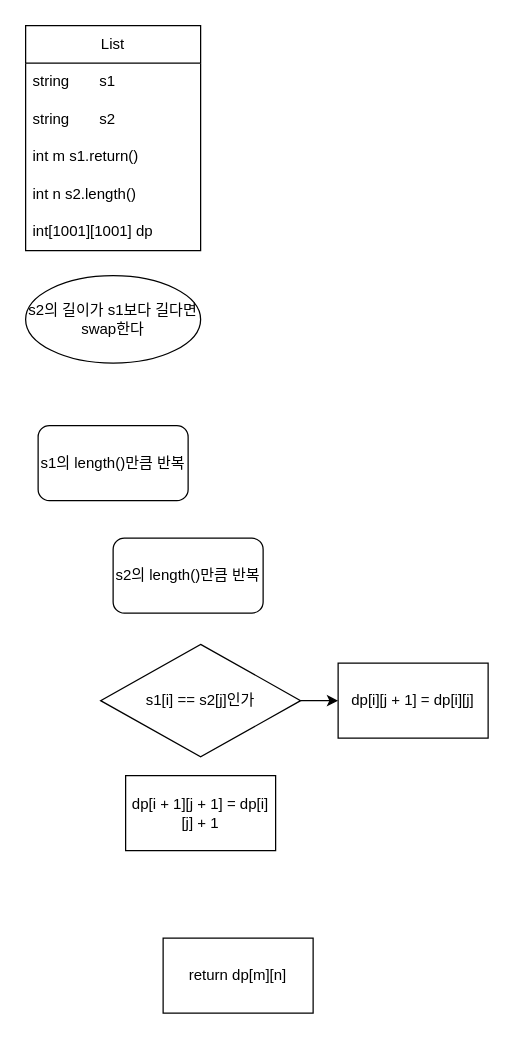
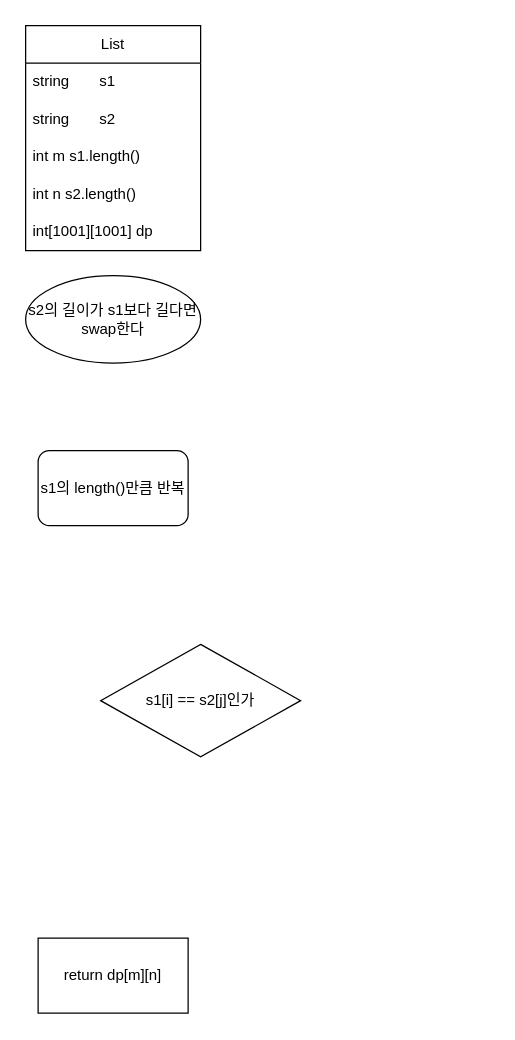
- <mxCell id="6" value="int m s1.return()&lt;span style=&quot;white-space: pre;&quot;&gt;&#09;&lt;/span&gt;" style="text;strokeColor=none;fillColor=none;align=left;verticalAlign=middle;spacingLeft=4;spacingRight=4;overflow=hidden;points=[[0,0.5],[1,0.5]];portConstraint=eastwest;rotatable=0;whiteSpace=wrap;html=1;" vertex="1" parent="3"><mxGeometry y="90" width="140" height="30" as="geometry" /></mxCell>
+ <mxCell id="6" value="int m s1.length()&lt;span style=&quot;white-space: pre;&quot;&gt;&#09;&lt;/span&gt;" style="text;strokeColor=none;fillColor=none;align=left;verticalAlign=middle;spacingLeft=4;spacingRight=4;overflow=hidden;points=[[0,0.5],[1,0.5]];portConstraint=eastwest;rotatable=0;whiteSpace=wrap;html=1;" vertex="1" parent="3"><mxGeometry y="90" width="140" height="30" as="geometry" /></mxCell>
- <mxCell id="9" value="s1의 length()만큼 반복" style="rounded=1;whiteSpace=wrap;html=1;" vertex="1" parent="1"><mxGeometry x="30" y="340" width="120" height="60" as="geometry" /></mxCell>
+ <mxCell id="9" value="s1의 length()만큼 반복" style="rounded=1;whiteSpace=wrap;html=1;" vertex="1" parent="1"><mxGeometry x="30" y="360" width="120" height="60" as="geometry" /></mxCell>
- <mxCell id="10" value="s2의 length()만큼 반복" style="rounded=1;whiteSpace=wrap;html=1;" vertex="1" parent="1"><mxGeometry x="90" y="430" width="120" height="60" as="geometry" /></mxCell>
- <mxCell id="11" value="" style="edgeStyle=orthogonalEdgeStyle;rounded=0;orthogonalLoop=1;jettySize=auto;html=1;" edge="1" parent="1" source="12" target="14"><mxGeometry relative="1" as="geometry" /></mxCell>
- <mxCell id="14" value="dp[i][j + 1] = dp[i][j]" style="rounded=0;whiteSpace=wrap;html=1;" vertex="1" parent="1"><mxGeometry x="270" y="530" width="120" height="60" as="geometry" /></mxCell>
- <mxCell id="13" value="dp[i + 1][j + 1] = dp[i][j] + 1" style="rounded=0;whiteSpace=wrap;html=1;" vertex="1" parent="1"><mxGeometry x="100" y="620" width="120" height="60" as="geometry" /></mxCell>
- <mxCell id="15" value="return dp[m][n]" style="rounded=0;whiteSpace=wrap;html=1;" vertex="1" parent="1"><mxGeometry x="130" y="750" width="120" height="60" as="geometry" /></mxCell>
+ <mxCell id="15" value="return dp[m][n]" style="rounded=0;whiteSpace=wrap;html=1;" vertex="1" parent="1"><mxGeometry x="30" y="750" width="120" height="60" as="geometry" /></mxCell>
